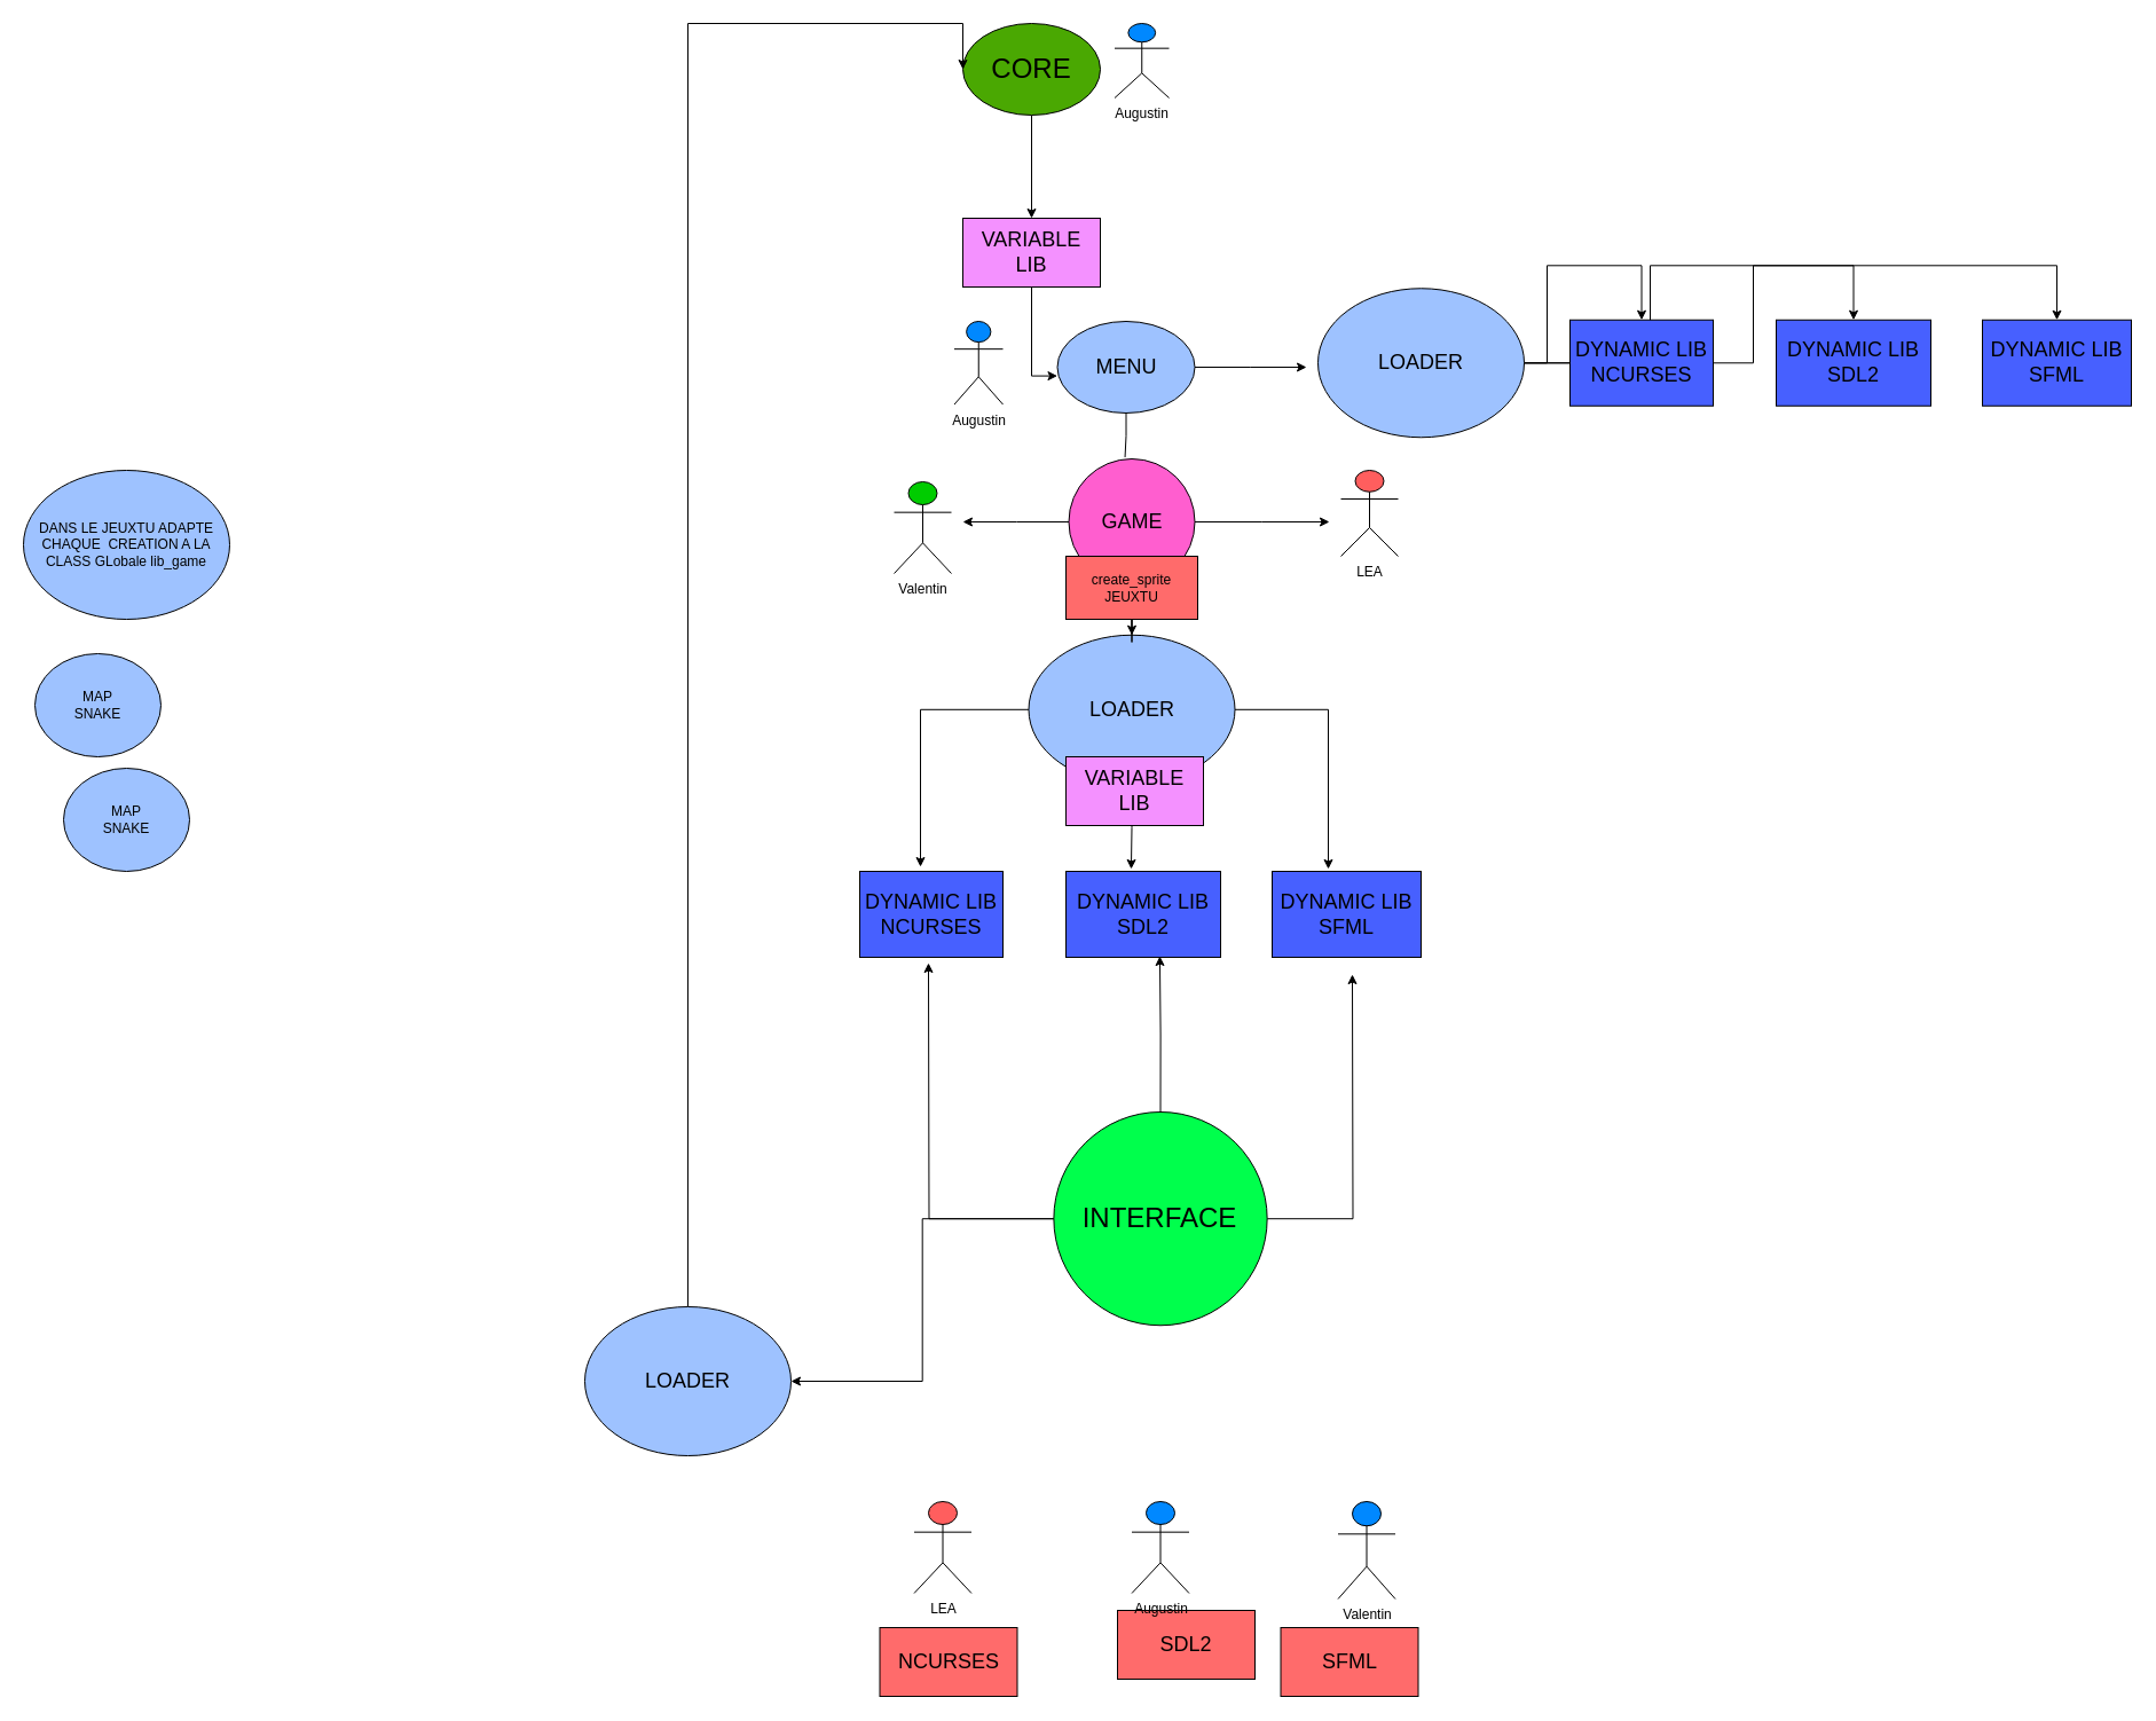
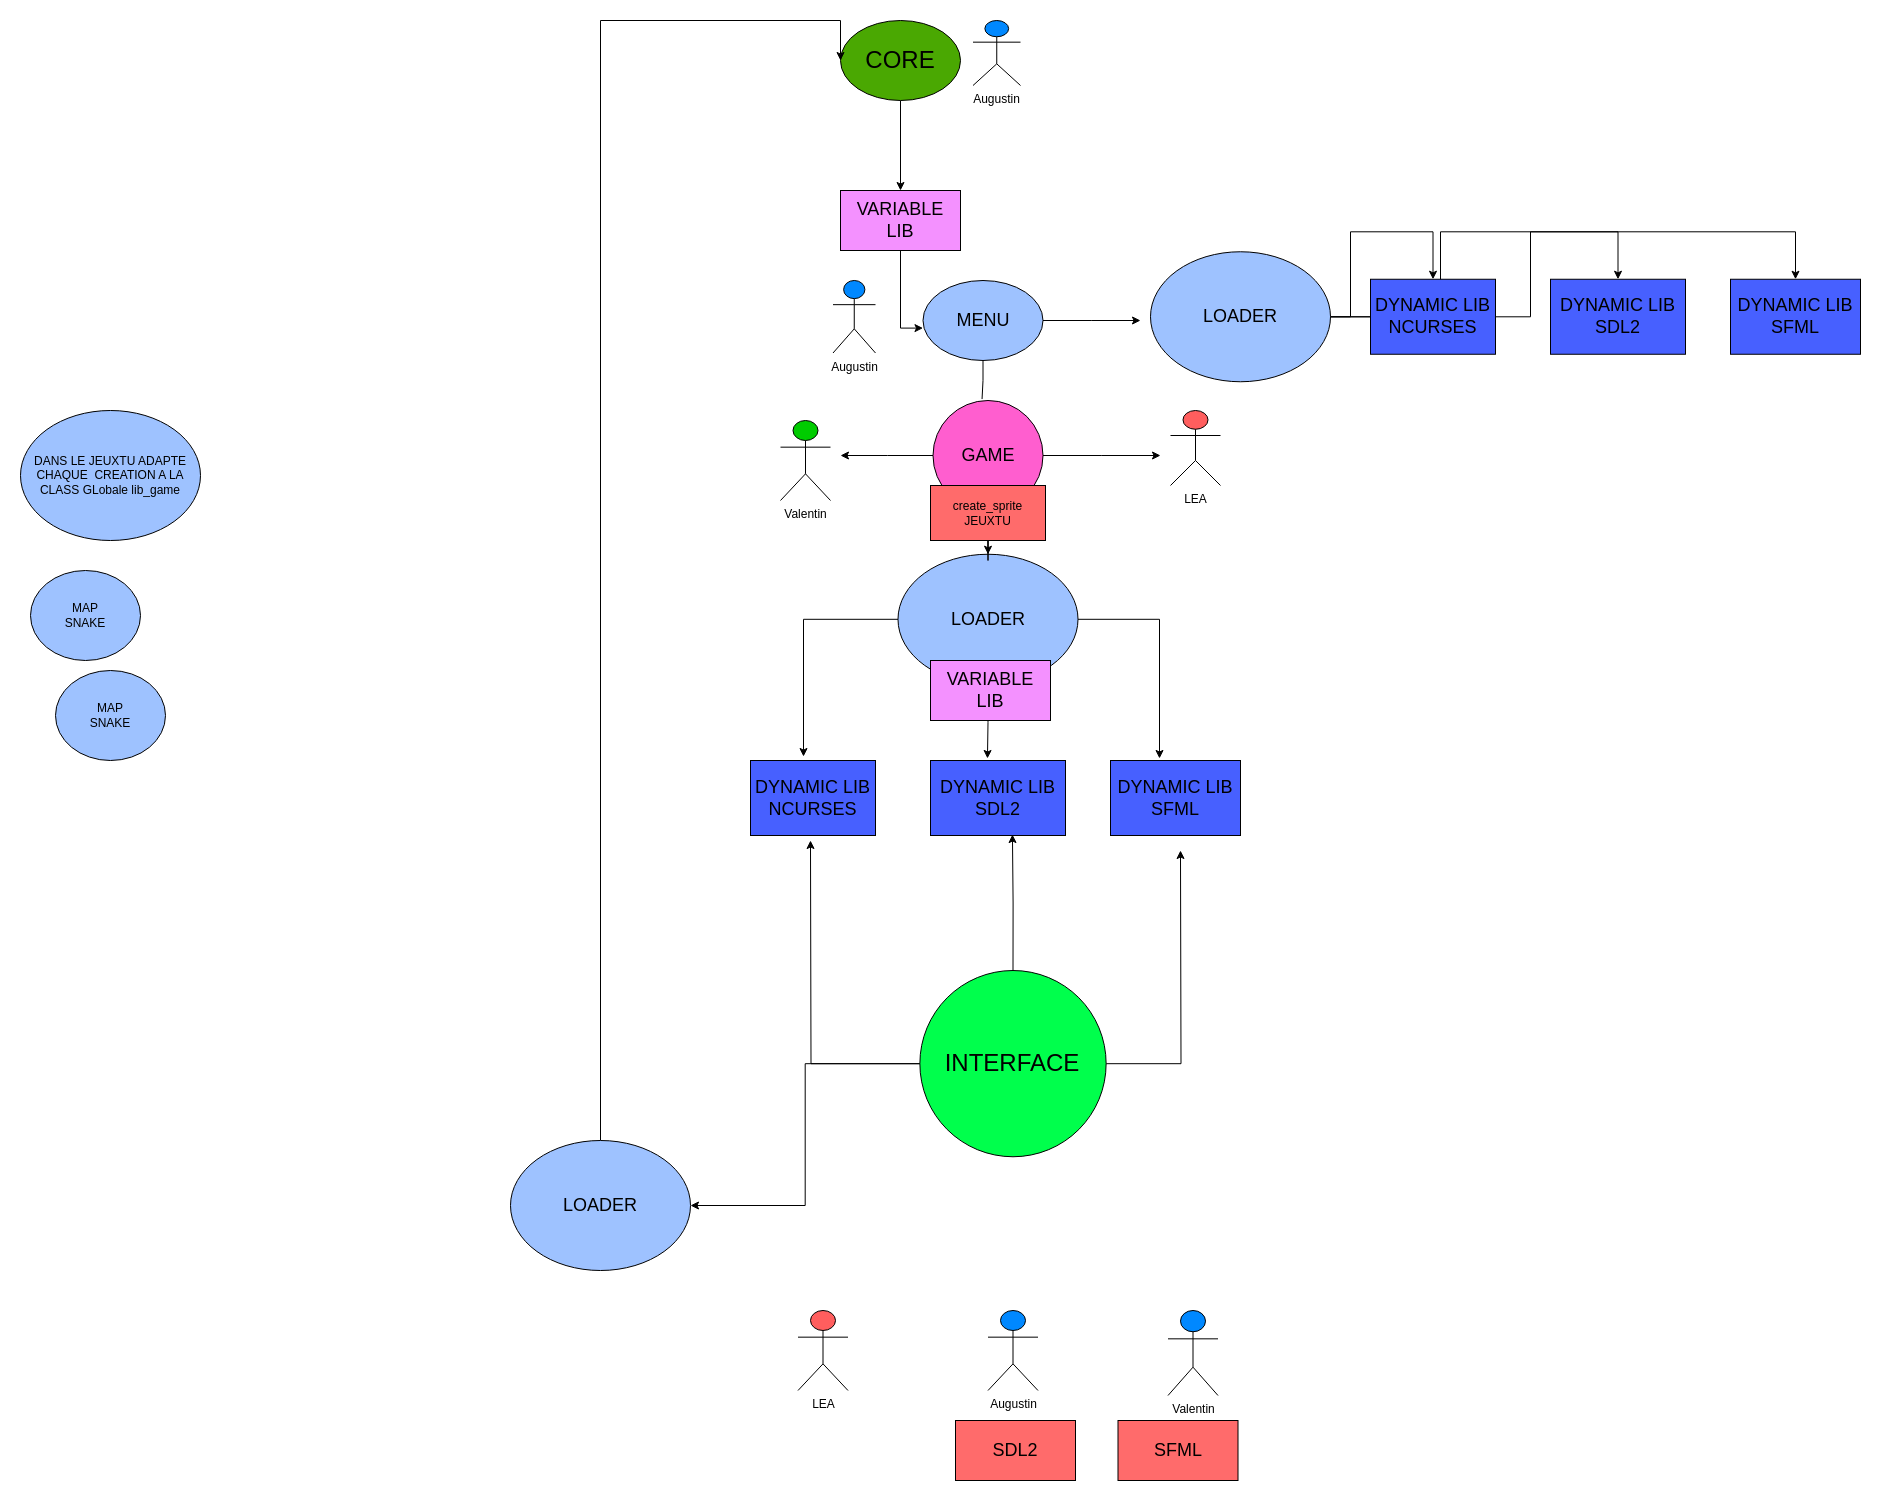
- <mxCell id="4" value="&lt;font style=&quot;font-size: 18px;&quot;&gt;SDL2&lt;/font&gt;" style="rounded=0;whiteSpace=wrap;html=1;fillColor=#FF6B6B;" parent="1" vertex="1"><mxGeometry x="975" y="1405" width="120" height="60" as="geometry" /></mxCell>
+ <mxCell id="4" value="&lt;font style=&quot;font-size: 18px;&quot;&gt;SDL2&lt;/font&gt;" style="rounded=0;whiteSpace=wrap;html=1;fillColor=#FF6B6B;" parent="1" vertex="1"><mxGeometry x="955" y="1420" width="120" height="60" as="geometry" /></mxCell>
- <mxCell id="2" value="&lt;font style=&quot;font-size: 18px;&quot;&gt;NCURSES&lt;/font&gt;" style="rounded=0;whiteSpace=wrap;html=1;fillColor=#FF6B6B;" parent="1" vertex="1"><mxGeometry x="767.5" y="1420" width="120" height="60" as="geometry" /></mxCell>
